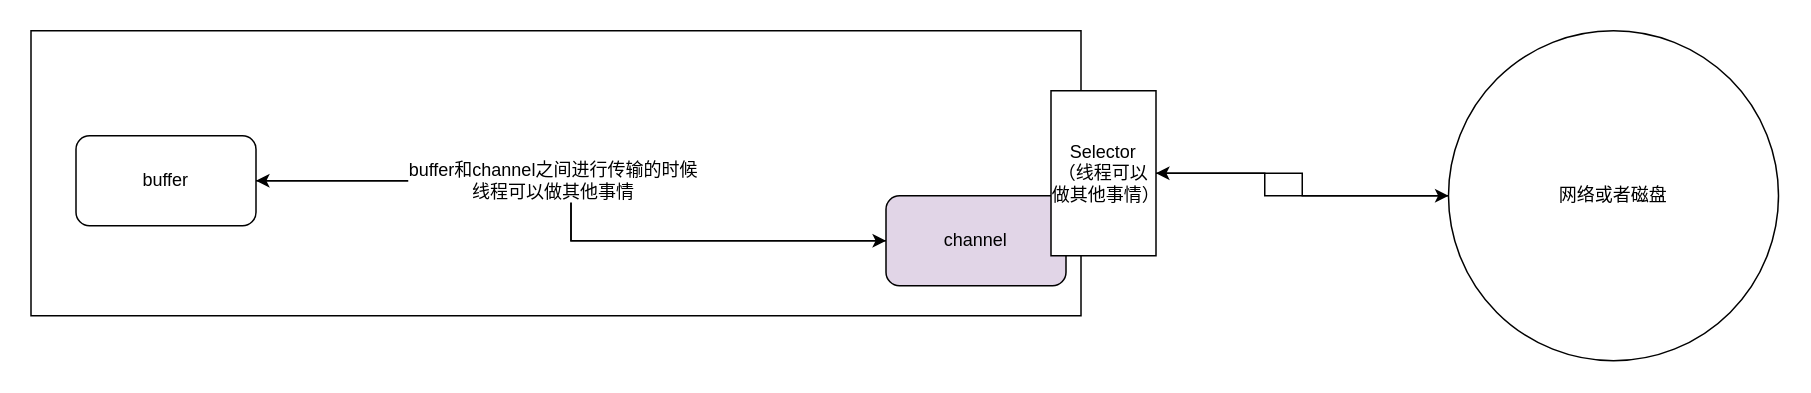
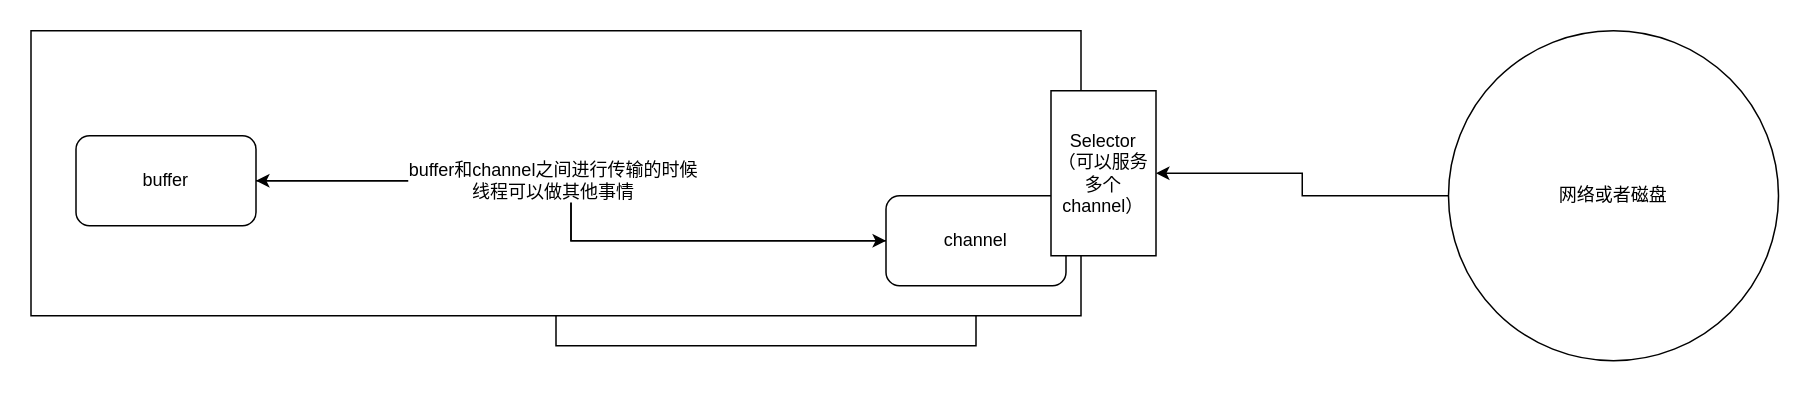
- <mxCell id="11" value="Selector（线程可以做其他事情）" style="rounded=0;whiteSpace=wrap;html=1;" vertex="1" parent="1"><mxGeometry x="700" y="60" width="70" height="110" as="geometry" /></mxCell>
+ <mxCell id="11" value="Selector（可以服务多个channel）" style="rounded=0;whiteSpace=wrap;html=1;" vertex="1" parent="1"><mxGeometry x="700" y="60" width="70" height="110" as="geometry" /></mxCell>
- <mxCell id="2" style="edgeStyle=orthogonalEdgeStyle;rounded=0;orthogonalLoop=1;jettySize=auto;html=1;" edge="1" parent="1" source="3" target="10"><mxGeometry relative="1" as="geometry" /></mxCell>
+ <mxCell id="2" style="edgeStyle=orthogonalEdgeStyle;rounded=0;orthogonalLoop=1;jettySize=auto;html=1;" edge="1" parent="1" source="3" target="8"><mxGeometry relative="1" as="geometry" /></mxCell>
- <mxCell id="8" value="channel" style="rounded=1;whiteSpace=wrap;html=1;fillColor=#e1d5e7;" vertex="1" parent="1"><mxGeometry x="590" y="130" width="120" height="60" as="geometry" /></mxCell>
+ <mxCell id="8" value="channel" style="rounded=1;whiteSpace=wrap;html=1;" vertex="1" parent="1"><mxGeometry x="590" y="130" width="120" height="60" as="geometry" /></mxCell>
